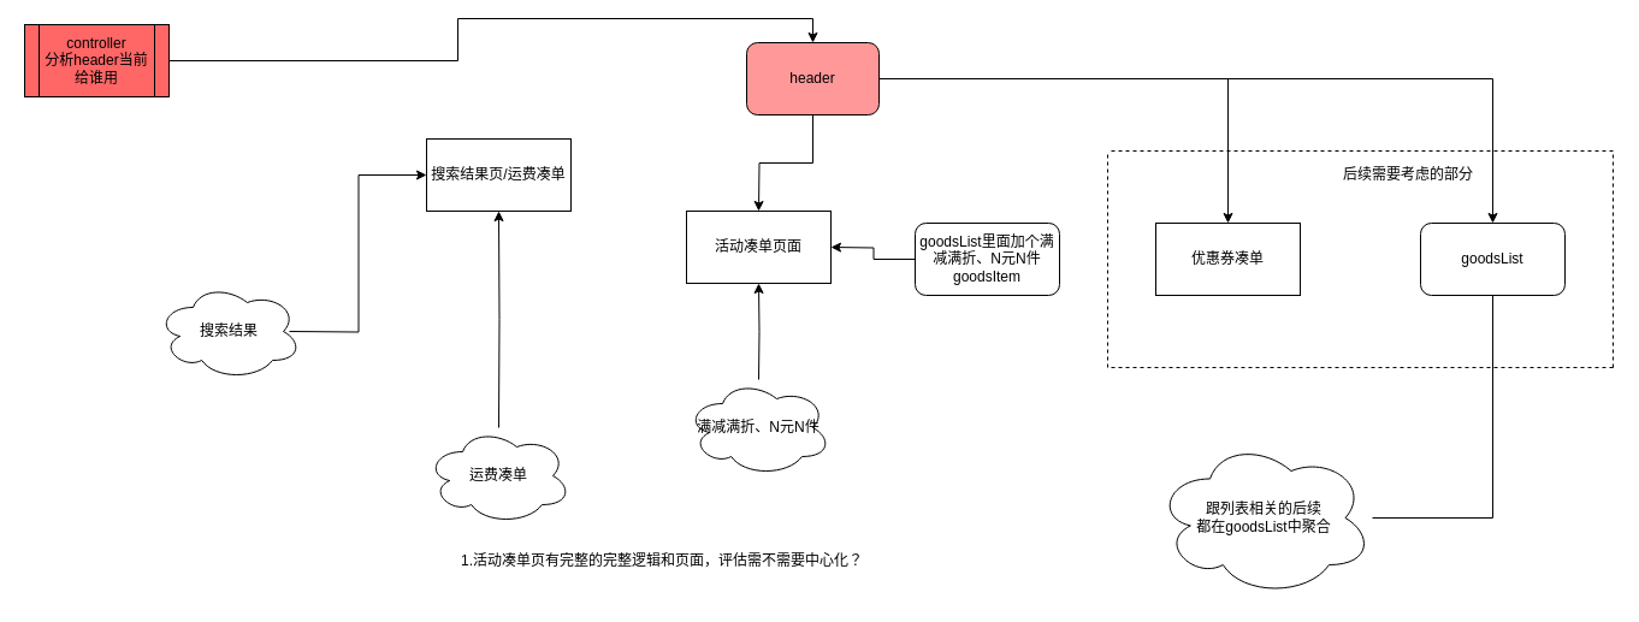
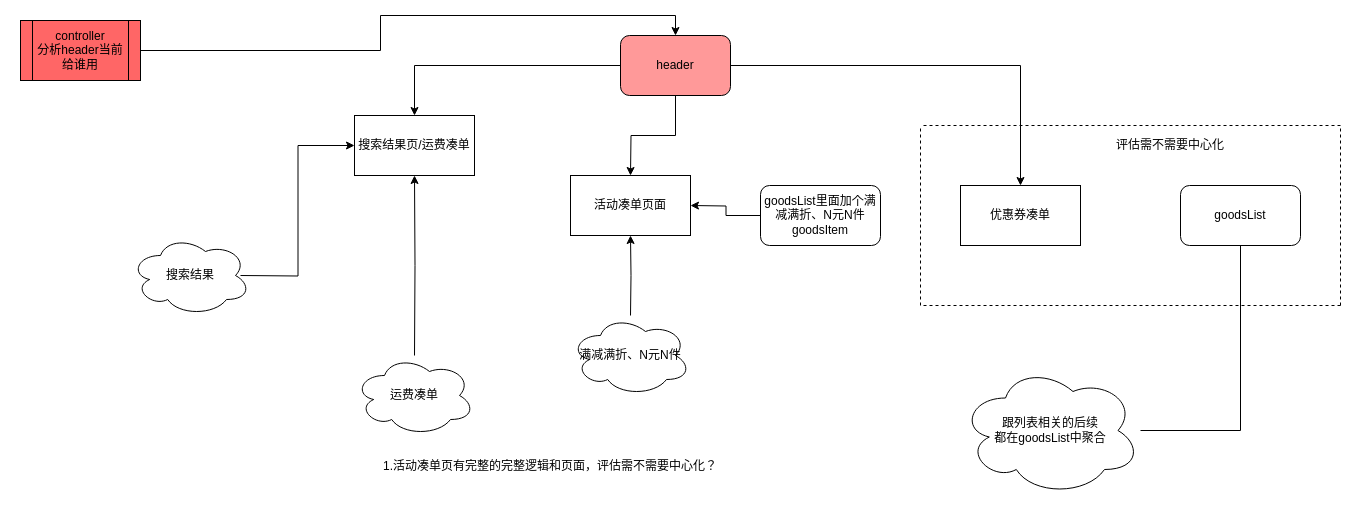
- <mxCell id="6" style="edgeStyle=orthogonalEdgeStyle;rounded=0;orthogonalLoop=1;jettySize=auto;html=1;" edge="1" parent="1" source="9" target="17"><mxGeometry relative="1" as="geometry" /></mxCell>
+ <mxCell id="6" style="edgeStyle=orthogonalEdgeStyle;rounded=0;orthogonalLoop=1;jettySize=auto;html=1;entryX=0.5;entryY=0;entryDx=0;entryDy=0;" edge="1" parent="1" source="9" target="2"><mxGeometry relative="1" as="geometry" /></mxCell>
- <mxCell id="27" value="后续需要考虑的部分" style="text;html=1;strokeColor=none;fillColor=none;align=center;verticalAlign=middle;whiteSpace=wrap;rounded=0;" vertex="1" parent="1"><mxGeometry x="1100" y="135" width="140" height="20" as="geometry" /></mxCell>
+ <mxCell id="27" value="评估需不需要中心化" style="text;html=1;strokeColor=none;fillColor=none;align=center;verticalAlign=middle;whiteSpace=wrap;rounded=0;" vertex="1" parent="1"><mxGeometry x="1100" y="135" width="140" height="20" as="geometry" /></mxCell>
